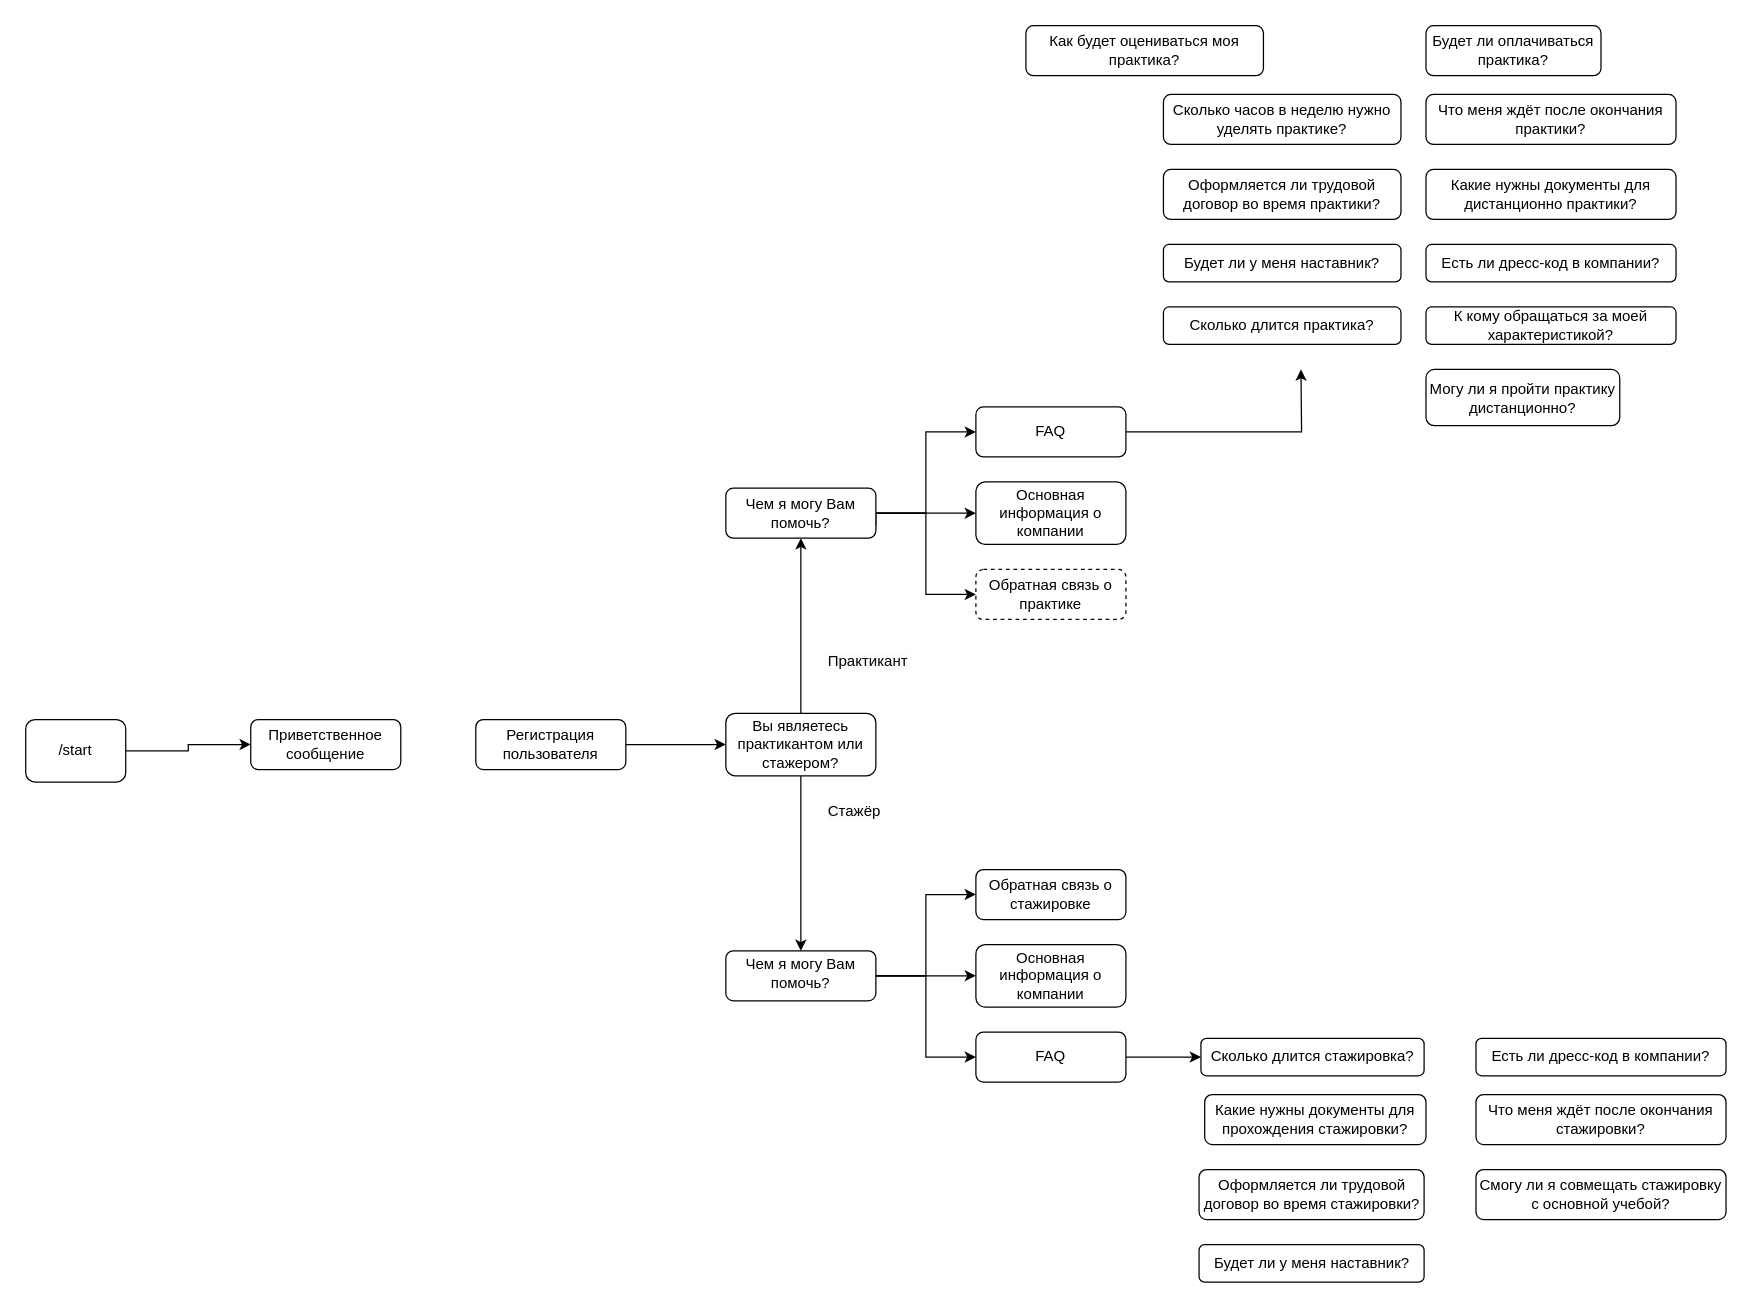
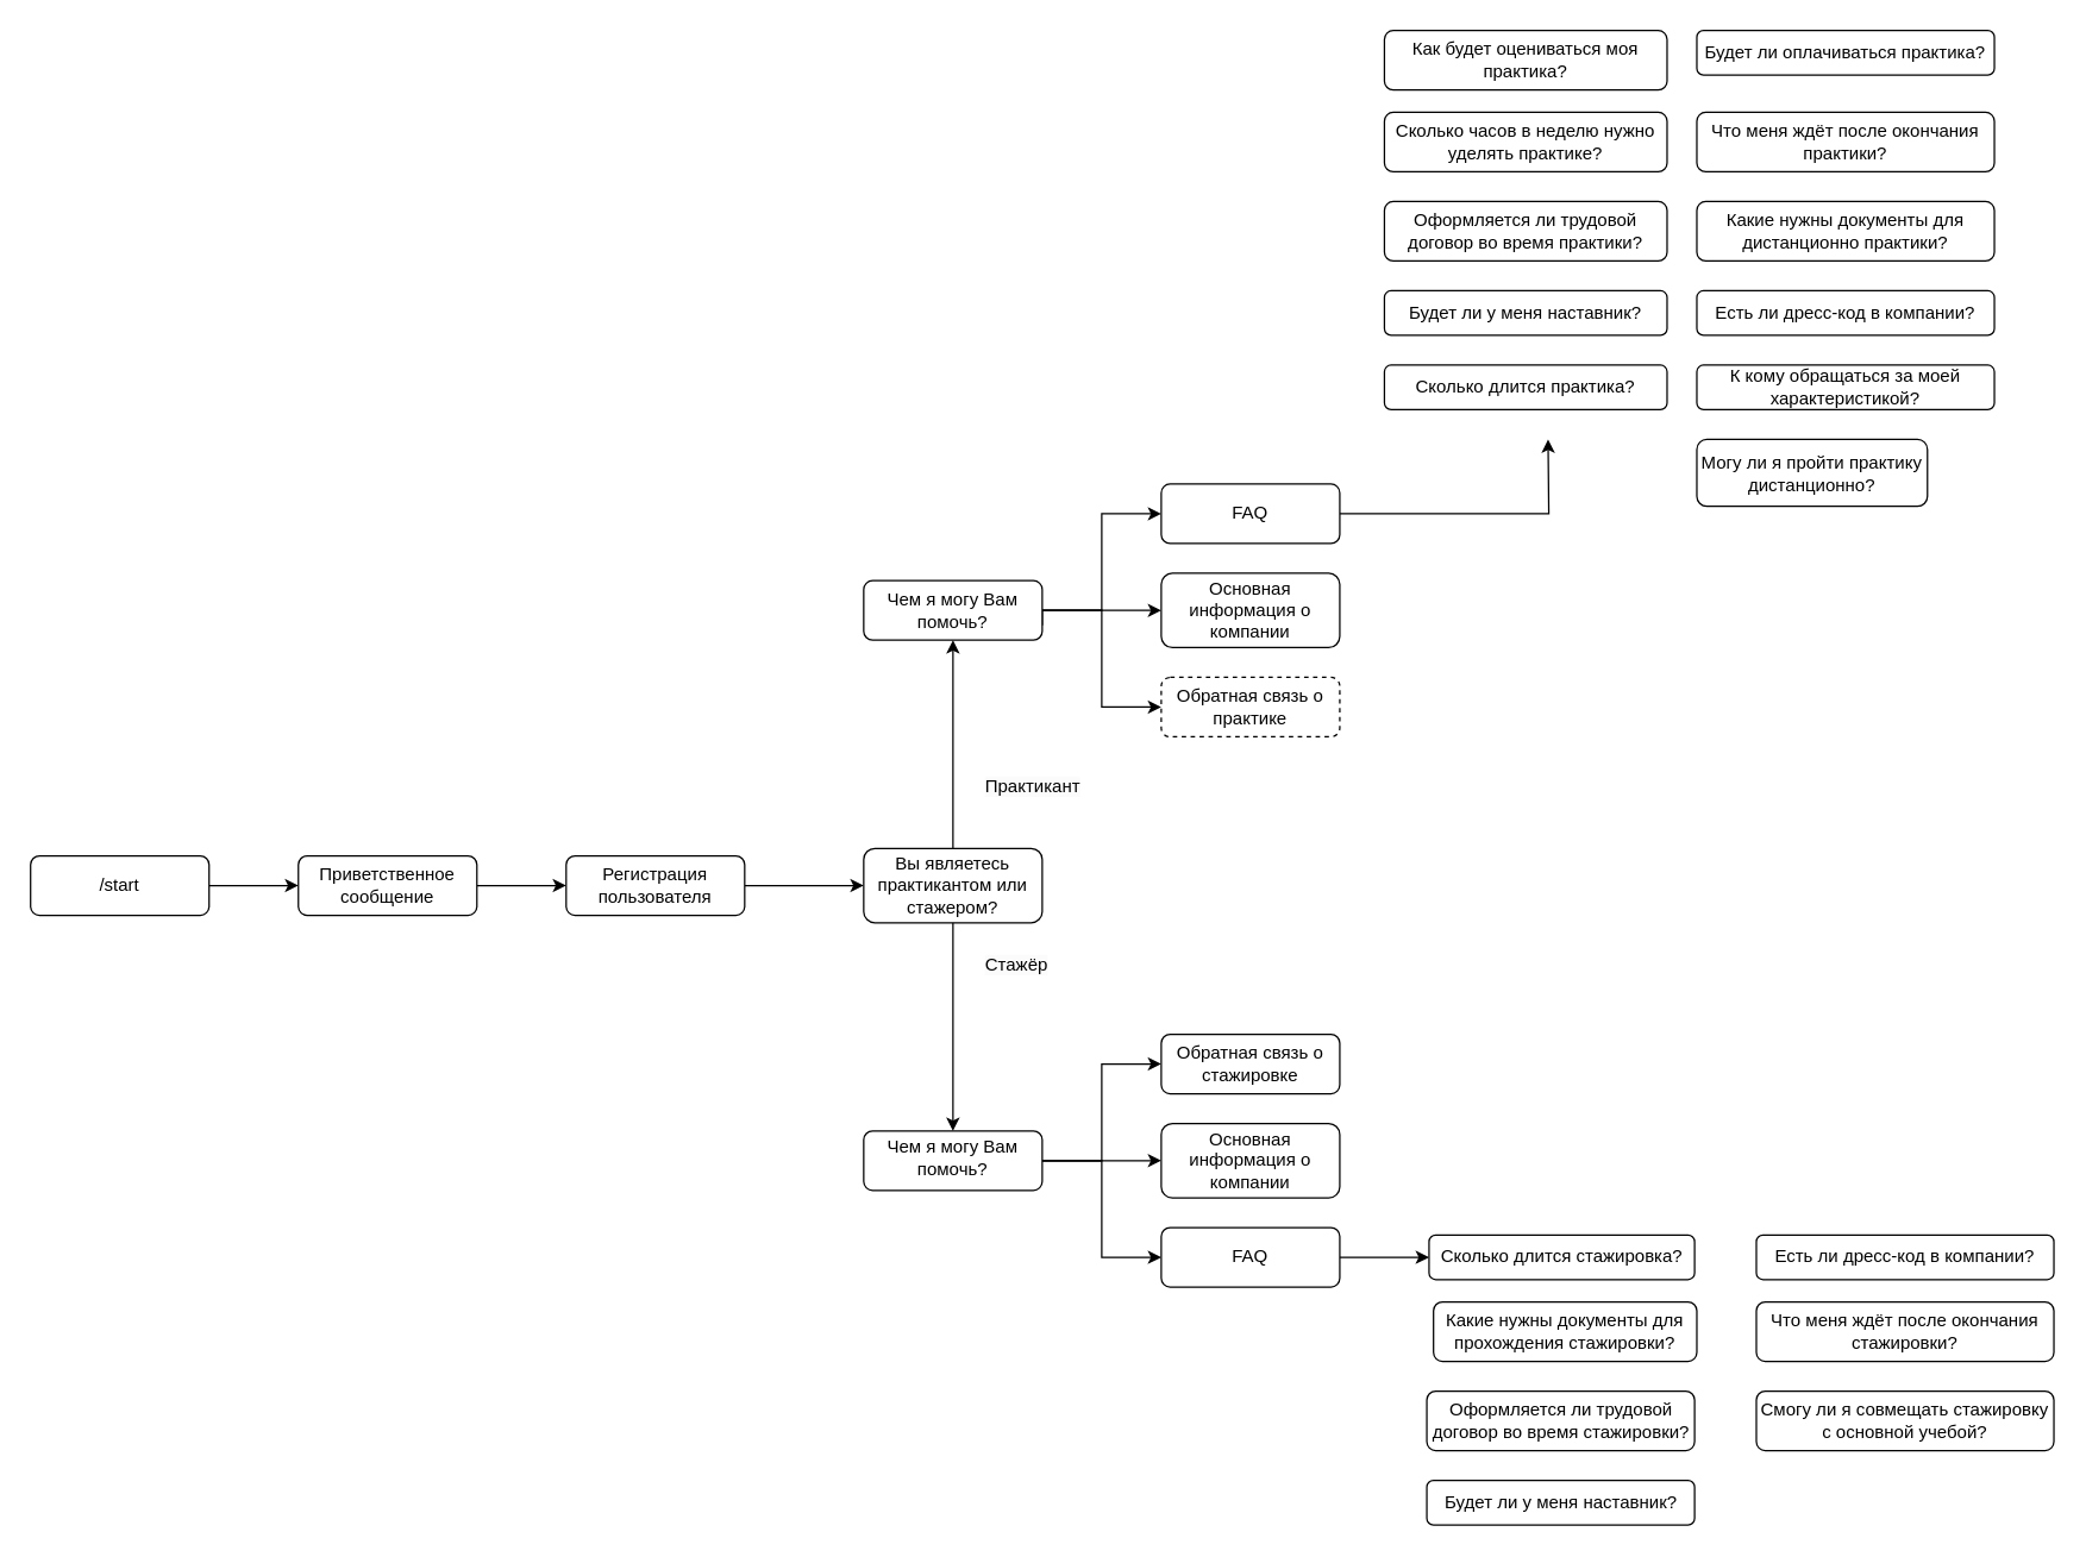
- <mxCell id="27" value="Как будет оцениваться моя практика?" style="rounded=1;whiteSpace=wrap;html=1;" vertex="1" parent="1"><mxGeometry x="820" y="20" width="190" height="40" as="geometry" /></mxCell>
+ <mxCell id="27" value="Как будет оцениваться моя практика?" style="rounded=1;whiteSpace=wrap;html=1;" vertex="1" parent="1"><mxGeometry x="930" y="20" width="190" height="40" as="geometry" /></mxCell>
- <mxCell id="23" value="Будет ли оплачиваться практика?" style="rounded=1;whiteSpace=wrap;html=1;" vertex="1" parent="1"><mxGeometry x="1140" y="20" width="140" height="40" as="geometry" /></mxCell>
+ <mxCell id="23" value="Будет ли оплачиваться практика?" style="rounded=1;whiteSpace=wrap;html=1;" vertex="1" parent="1"><mxGeometry x="1140" y="20" width="200" height="30" as="geometry" /></mxCell>
+ <mxCell id="10" value="" style="edgeStyle=orthogonalEdgeStyle;rounded=0;orthogonalLoop=1;jettySize=auto;html=1;" edge="1" parent="1" source="11" target="9"><mxGeometry relative="1" as="geometry" /></mxCell>
- <mxCell id="3" value="/start" style="rounded=1;whiteSpace=wrap;html=1;fontSize=12;glass=0;strokeWidth=1;shadow=0;" parent="1" vertex="1"><mxGeometry x="20" y="575" width="80" height="50" as="geometry" /></mxCell>
+ <mxCell id="3" value="/start" style="rounded=1;whiteSpace=wrap;html=1;fontSize=12;glass=0;strokeWidth=1;shadow=0;" parent="1" vertex="1"><mxGeometry x="20" y="575" width="120" height="40" as="geometry" /></mxCell>
